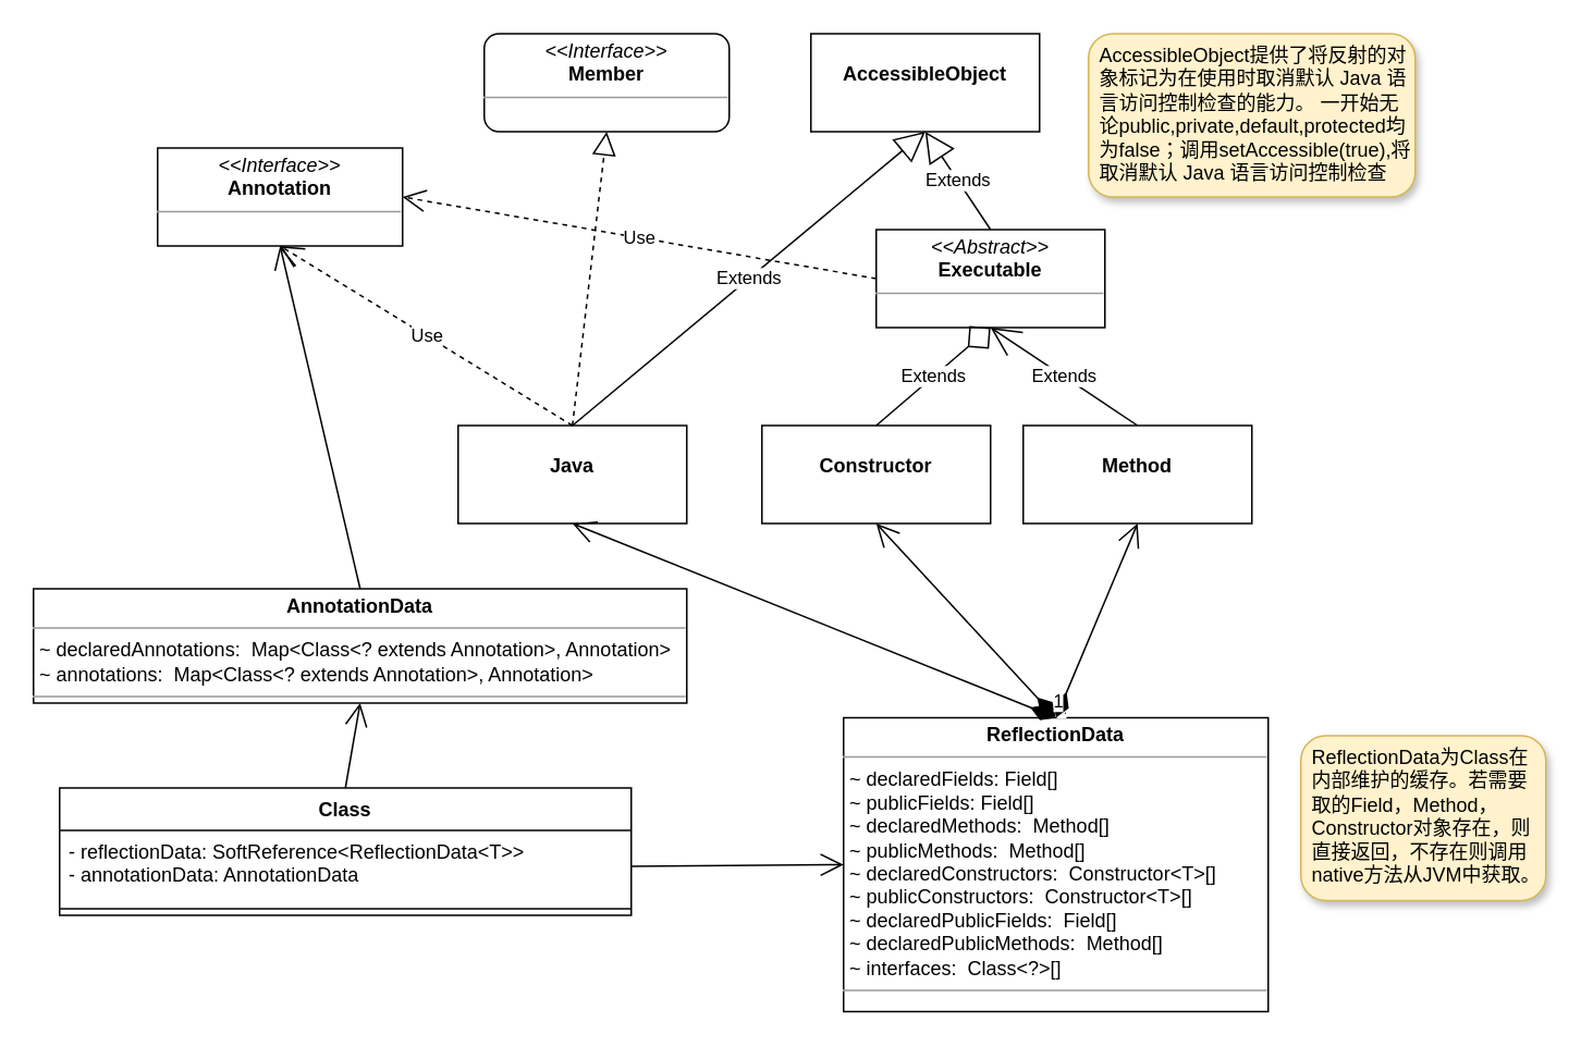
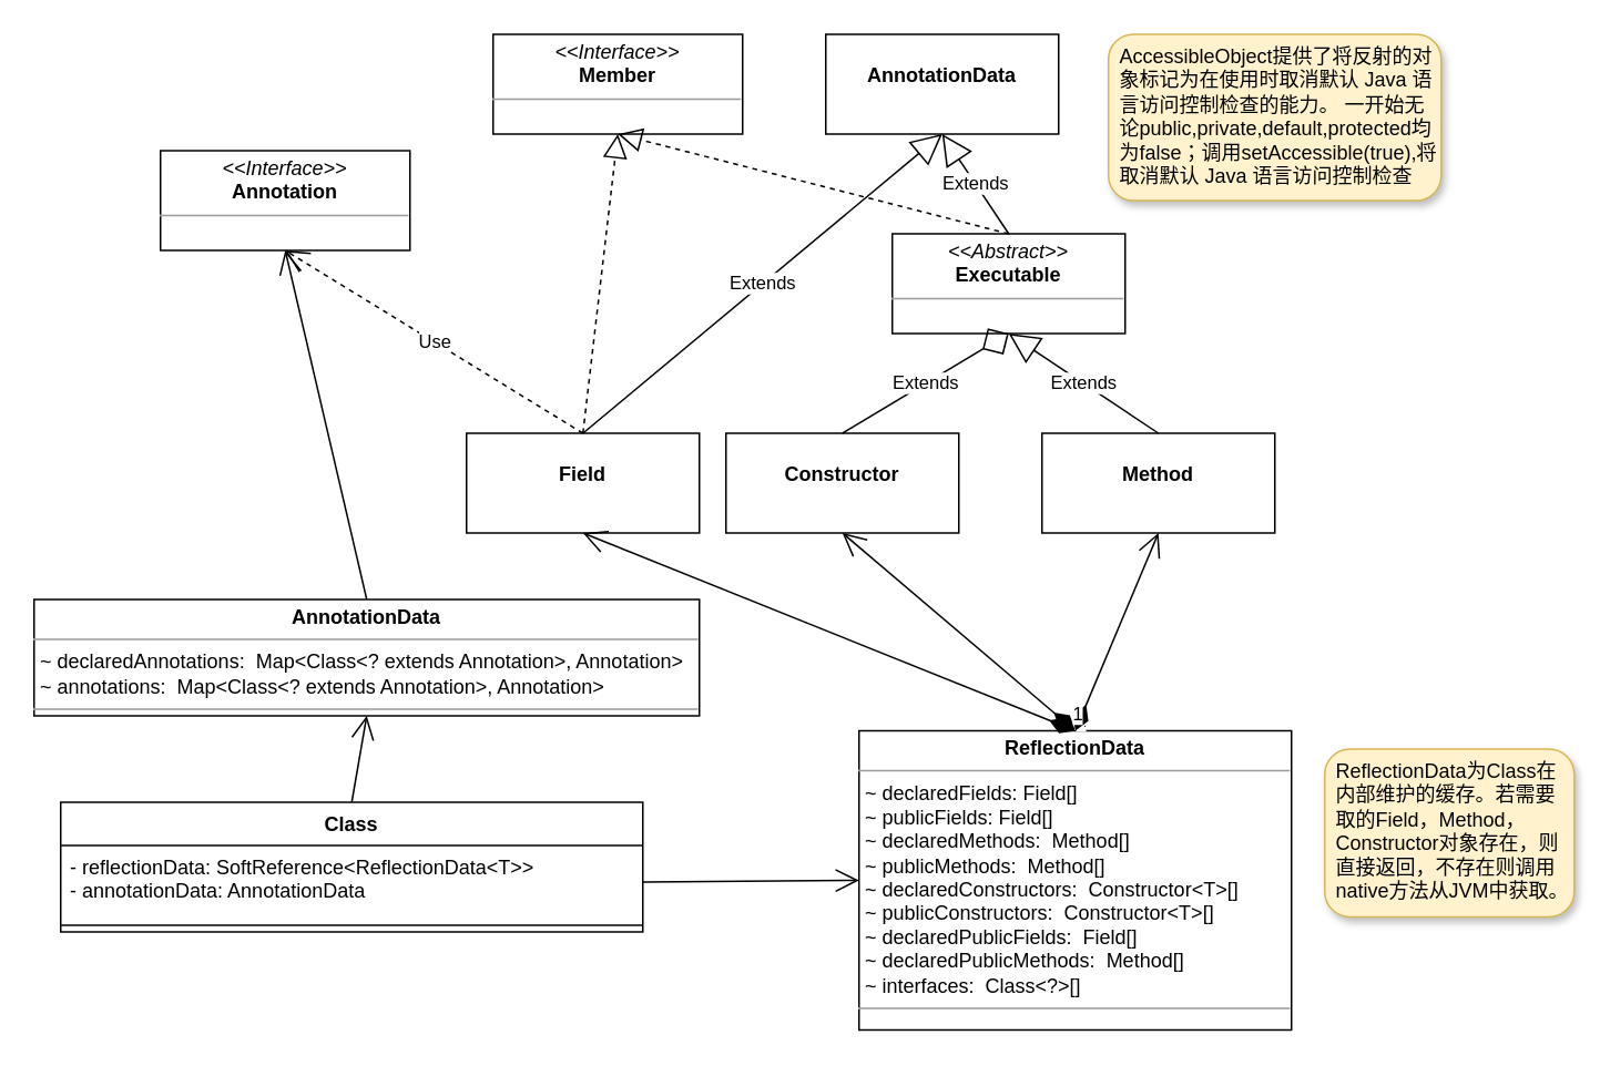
- <mxCell id="3" value="&lt;p style=&quot;margin: 0px ; margin-top: 4px ; text-align: center&quot;&gt;&lt;br&gt;&lt;b&gt;AccessibleObject&lt;/b&gt;&lt;br&gt;&lt;/p&gt;" style="verticalAlign=top;align=left;overflow=fill;fontSize=12;fontFamily=Helvetica;html=1;" vertex="1" parent="1"><mxGeometry x="496" y="20" width="140" height="60" as="geometry" /></mxCell>
+ <mxCell id="3" value="&lt;p style=&quot;margin: 0px ; margin-top: 4px ; text-align: center&quot;&gt;&lt;br&gt;&lt;b&gt;AnnotationData&lt;/b&gt;&lt;br&gt;&lt;/p&gt;" style="verticalAlign=top;align=left;overflow=fill;fontSize=12;fontFamily=Helvetica;html=1;" vertex="1" parent="1"><mxGeometry x="496" y="20" width="140" height="60" as="geometry" /></mxCell>
- <mxCell id="2" value="&lt;p style=&quot;margin: 0px ; margin-top: 4px ; text-align: center&quot;&gt;&lt;i&gt;&amp;lt;&amp;lt;Interface&amp;gt;&amp;gt;&lt;/i&gt;&lt;br&gt;&lt;b&gt;Member&lt;/b&gt;&lt;/p&gt;&lt;hr size=&quot;1&quot;&gt;&lt;p style=&quot;margin: 0px ; margin-left: 4px&quot;&gt;&lt;/p&gt;&lt;p style=&quot;margin: 0px ; margin-left: 4px&quot;&gt;&lt;br&gt;&lt;/p&gt;" style="verticalAlign=top;align=left;overflow=fill;fontSize=12;fontFamily=Helvetica;html=1;rounded=1;" vertex="1" parent="1"><mxGeometry x="296" y="20" width="150" height="60" as="geometry" /></mxCell>
+ <mxCell id="2" value="&lt;p style=&quot;margin: 0px ; margin-top: 4px ; text-align: center&quot;&gt;&lt;i&gt;&amp;lt;&amp;lt;Interface&amp;gt;&amp;gt;&lt;/i&gt;&lt;br&gt;&lt;b&gt;Member&lt;/b&gt;&lt;/p&gt;&lt;hr size=&quot;1&quot;&gt;&lt;p style=&quot;margin: 0px ; margin-left: 4px&quot;&gt;&lt;/p&gt;&lt;p style=&quot;margin: 0px ; margin-left: 4px&quot;&gt;&lt;br&gt;&lt;/p&gt;" style="verticalAlign=top;align=left;overflow=fill;fontSize=12;fontFamily=Helvetica;html=1;" vertex="1" parent="1"><mxGeometry x="296" y="20" width="150" height="60" as="geometry" /></mxCell>
+ <mxCell id="8" value="" style="endArrow=block;dashed=1;endFill=0;endSize=12;html=1;exitX=0.5;exitY=0;exitDx=0;exitDy=0;entryX=0.5;entryY=1;entryDx=0;entryDy=0;" edge="1" parent="1" source="7" target="2"><mxGeometry width="160" relative="1" as="geometry"><mxPoint x="336" y="250" as="sourcePoint" /><mxPoint x="496" y="80" as="targetPoint" /></mxGeometry></mxCell>
- <mxCell id="24" value="Use" style="endArrow=open;endSize=12;dashed=1;html=1;exitX=0;exitY=0.5;exitDx=0;exitDy=0;entryX=1;entryY=0.5;entryDx=0;entryDy=0;" edge="1" parent="1" source="7" target="22"><mxGeometry width="160" relative="1" as="geometry"><mxPoint x="360" y="270" as="sourcePoint" /><mxPoint x="146" y="180" as="targetPoint" /></mxGeometry></mxCell>
- <mxCell id="13" value="Extends" style="endArrow=open;endSize=16;endFill=0;html=1;exitX=0.5;exitY=0;exitDx=0;exitDy=0;entryX=0.5;entryY=1;entryDx=0;entryDy=0;" edge="1" parent="1" source="10" target="7"><mxGeometry width="160" relative="1" as="geometry"><mxPoint x="556" y="270" as="sourcePoint" /><mxPoint x="606" y="200" as="targetPoint" /></mxGeometry></mxCell>
+ <mxCell id="13" value="Extends" style="endArrow=block;endSize=16;endFill=0;html=1;exitX=0.5;exitY=0;exitDx=0;exitDy=0;entryX=0.5;entryY=1;entryDx=0;entryDy=0;" edge="1" parent="1" source="10" target="7"><mxGeometry width="160" relative="1" as="geometry"><mxPoint x="556" y="270" as="sourcePoint" /><mxPoint x="606" y="200" as="targetPoint" /></mxGeometry></mxCell>
- <mxCell id="4" value="&lt;p style=&quot;margin: 0px ; margin-top: 4px ; text-align: center&quot;&gt;&lt;br&gt;&lt;b&gt;Java&lt;/b&gt;&lt;/p&gt;" style="verticalAlign=top;align=left;overflow=fill;fontSize=12;fontFamily=Helvetica;html=1;" vertex="1" parent="1"><mxGeometry x="280" y="260" width="140" height="60" as="geometry" /></mxCell>
+ <mxCell id="4" value="&lt;p style=&quot;margin: 0px ; margin-top: 4px ; text-align: center&quot;&gt;&lt;br&gt;&lt;b&gt;Field&lt;/b&gt;&lt;/p&gt;" style="verticalAlign=top;align=left;overflow=fill;fontSize=12;fontFamily=Helvetica;html=1;" vertex="1" parent="1"><mxGeometry x="280" y="260" width="140" height="60" as="geometry" /></mxCell>
- <mxCell id="9" value="&lt;p style=&quot;margin: 0px ; margin-top: 4px ; text-align: center&quot;&gt;&lt;br&gt;&lt;b&gt;Constructor&lt;/b&gt;&lt;/p&gt;" style="verticalAlign=top;align=left;overflow=fill;fontSize=12;fontFamily=Helvetica;html=1;" vertex="1" parent="1"><mxGeometry x="466" y="260" width="140" height="60" as="geometry" /></mxCell>
+ <mxCell id="9" value="&lt;p style=&quot;margin: 0px ; margin-top: 4px ; text-align: center&quot;&gt;&lt;br&gt;&lt;b&gt;Constructor&lt;/b&gt;&lt;/p&gt;" style="verticalAlign=top;align=left;overflow=fill;fontSize=12;fontFamily=Helvetica;html=1;" vertex="1" parent="1"><mxGeometry x="436" y="260" width="140" height="60" as="geometry" /></mxCell>
